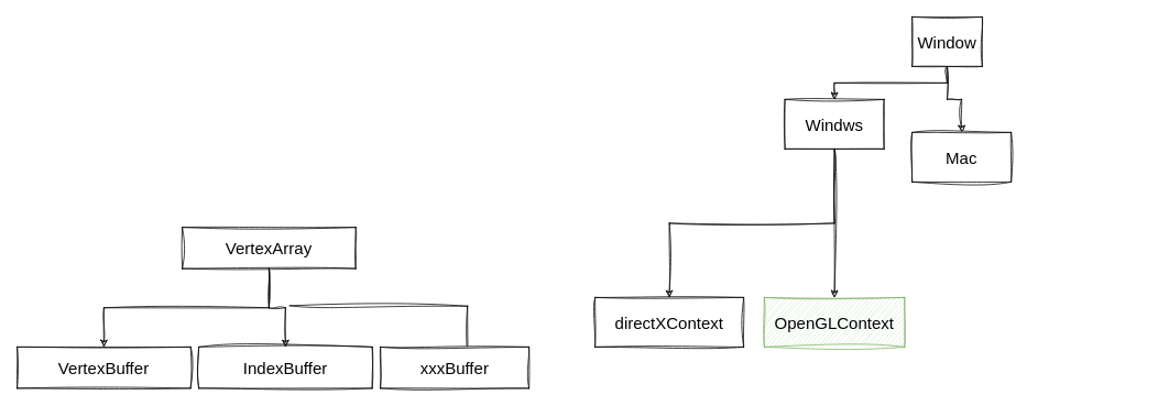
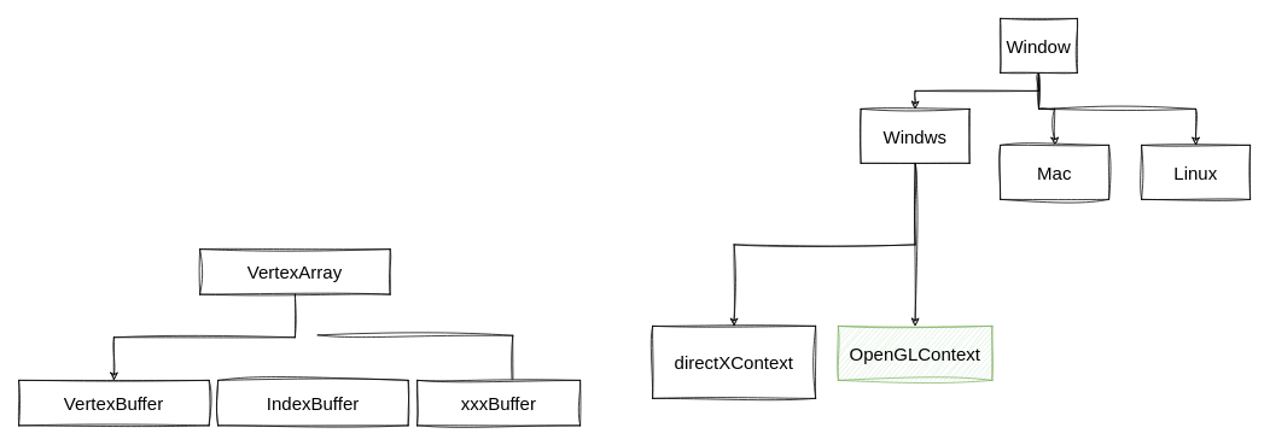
+ <mxCell id="7" value="" style="edgeStyle=orthogonalEdgeStyle;rounded=0;sketch=1;hachureGap=4;jiggle=2;curveFitting=1;orthogonalLoop=1;jettySize=auto;html=1;fontFamily=Architects Daughter;fontSource=https%3A%2F%2Ffonts.googleapis.com%2Fcss%3Ffamily%3DArchitects%2BDaughter;fontSize=16;exitX=0.5;exitY=1;exitDx=0;exitDy=0;" parent="1" source="8" target="10" edge="1"><mxGeometry relative="1" as="geometry" /></mxCell>
+ <mxCell id="10" value="Linux" style="rounded=0;whiteSpace=wrap;html=1;sketch=1;hachureGap=4;jiggle=2;curveFitting=1;fontFamily=Helvetica;fontSize=20;fontSource=https%3A%2F%2Ffonts.googleapis.com%2Fcss%3Ffamily%3DArchitects%2BDaughter;" parent="1" vertex="1"><mxGeometry x="1260" y="160" width="120" height="60" as="geometry" /></mxCell>
- <mxCell id="13" value="" style="edgeStyle=orthogonalEdgeStyle;rounded=0;sketch=1;hachureGap=4;jiggle=2;curveFitting=1;orthogonalLoop=1;jettySize=auto;html=1;fontFamily=Architects Daughter;fontSource=https%3A%2F%2Ffonts.googleapis.com%2Fcss%3Ffamily%3DArchitects%2BDaughter;fontSize=16;" edge="1" parent="1" source="16" target="18"><mxGeometry relative="1" as="geometry" /></mxCell>
- <mxCell id="11" value="directXContext" style="rounded=0;whiteSpace=wrap;html=1;sketch=1;hachureGap=4;jiggle=2;curveFitting=1;fontFamily=Helvetica;fontSize=20;fontSource=https%3A%2F%2Ffonts.googleapis.com%2Fcss%3Ffamily%3DArchitects%2BDaughter;" parent="1" vertex="1"><mxGeometry x="720" y="360" width="180" height="60" as="geometry" /></mxCell>
+ <mxCell id="11" value="directXContext" style="rounded=0;whiteSpace=wrap;html=1;sketch=1;hachureGap=4;jiggle=2;curveFitting=1;fontFamily=Helvetica;fontSize=20;fontSource=https%3A%2F%2Ffonts.googleapis.com%2Fcss%3Ffamily%3DArchitects%2BDaughter;" parent="1" vertex="1"><mxGeometry x="720" y="360" width="180" height="80" as="geometry" /></mxCell>
